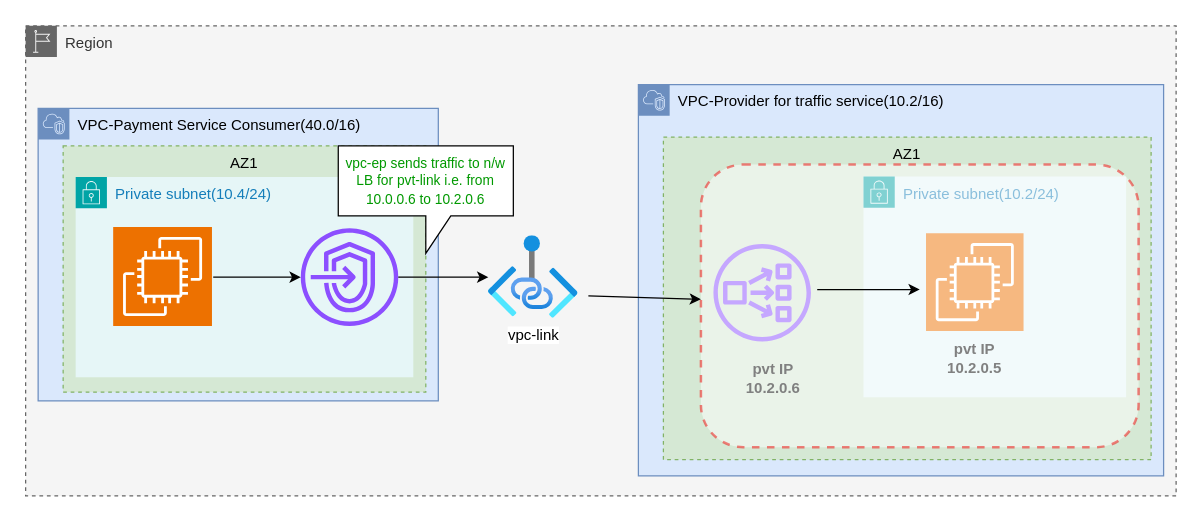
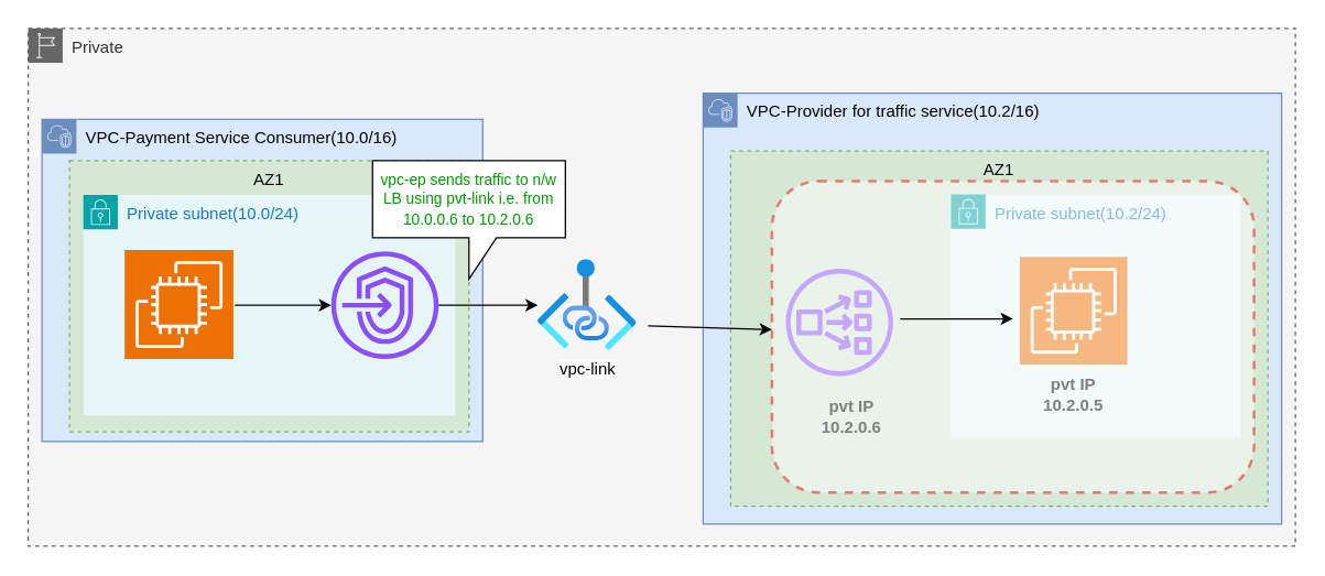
- <mxCell id="2" value="Region" style="points=[[0,0],[0.25,0],[0.5,0],[0.75,0],[1,0],[1,0.25],[1,0.5],[1,0.75],[1,1],[0.75,1],[0.5,1],[0.25,1],[0,1],[0,0.75],[0,0.5],[0,0.25]];outlineConnect=0;html=1;whiteSpace=wrap;fontSize=12;fontStyle=0;container=1;pointerEvents=0;collapsible=0;recursiveResize=0;shape=mxgraph.aws4.group;grIcon=mxgraph.aws4.group_region;strokeColor=#666666;fillColor=#f5f5f5;verticalAlign=top;align=left;spacingLeft=30;fontColor=#333333;dashed=1;" vertex="1" parent="1"><mxGeometry x="20" y="20" width="920" height="376" as="geometry" /></mxCell>
+ <mxCell id="2" value="Private" style="points=[[0,0],[0.25,0],[0.5,0],[0.75,0],[1,0],[1,0.25],[1,0.5],[1,0.75],[1,1],[0.75,1],[0.5,1],[0.25,1],[0,1],[0,0.75],[0,0.5],[0,0.25]];outlineConnect=0;html=1;whiteSpace=wrap;fontSize=12;fontStyle=0;container=1;pointerEvents=0;collapsible=0;recursiveResize=0;shape=mxgraph.aws4.group;grIcon=mxgraph.aws4.group_region;strokeColor=#666666;fillColor=#f5f5f5;verticalAlign=top;align=left;spacingLeft=30;fontColor=#333333;dashed=1;" vertex="1" parent="1"><mxGeometry x="20" y="20" width="920" height="376" as="geometry" /></mxCell>
- <mxCell id="3" value="VPC-Payment Service Consumer(40.0/16)" style="points=[[0,0],[0.25,0],[0.5,0],[0.75,0],[1,0],[1,0.25],[1,0.5],[1,0.75],[1,1],[0.75,1],[0.5,1],[0.25,1],[0,1],[0,0.75],[0,0.5],[0,0.25]];outlineConnect=0;html=1;whiteSpace=wrap;fontSize=12;fontStyle=0;container=1;pointerEvents=0;collapsible=0;recursiveResize=0;shape=mxgraph.aws4.group;grIcon=mxgraph.aws4.group_vpc2;strokeColor=#6c8ebf;fillColor=#dae8fc;verticalAlign=top;align=left;spacingLeft=30;dashed=0;" vertex="1" parent="2"><mxGeometry x="10" y="66" width="320" height="234" as="geometry" /></mxCell>
+ <mxCell id="3" value="VPC-Payment Service Consumer(10.0/16)" style="points=[[0,0],[0.25,0],[0.5,0],[0.75,0],[1,0],[1,0.25],[1,0.5],[1,0.75],[1,1],[0.75,1],[0.5,1],[0.25,1],[0,1],[0,0.75],[0,0.5],[0,0.25]];outlineConnect=0;html=1;whiteSpace=wrap;fontSize=12;fontStyle=0;container=1;pointerEvents=0;collapsible=0;recursiveResize=0;shape=mxgraph.aws4.group;grIcon=mxgraph.aws4.group_vpc2;strokeColor=#6c8ebf;fillColor=#dae8fc;verticalAlign=top;align=left;spacingLeft=30;dashed=0;" vertex="1" parent="2"><mxGeometry x="10" y="66" width="320" height="234" as="geometry" /></mxCell>
- <mxCell id="21" value="&lt;font color=&quot;#009900&quot; style=&quot;font-size: 11px;&quot;&gt;vpc-ep sends traffic to n/w LB for pvt-link i.e. from 10.0.0.6 to 10.2.0.6&lt;/font&gt;" style="shape=callout;whiteSpace=wrap;html=1;perimeter=calloutPerimeter;align=center;" vertex="1" parent="2"><mxGeometry x="250" y="96" width="140" height="86" as="geometry" /></mxCell>
+ <mxCell id="21" value="&lt;font color=&quot;#009900&quot; style=&quot;font-size: 11px;&quot;&gt;vpc-ep sends traffic to n/w LB using pvt-link i.e. from 10.0.0.6 to 10.2.0.6&lt;/font&gt;" style="shape=callout;whiteSpace=wrap;html=1;perimeter=calloutPerimeter;align=center;" vertex="1" parent="2"><mxGeometry x="250" y="96" width="140" height="86" as="geometry" /></mxCell>
- <mxCell id="5" value="Private subnet(10.4/24)" style="points=[[0,0],[0.25,0],[0.5,0],[0.75,0],[1,0],[1,0.25],[1,0.5],[1,0.75],[1,1],[0.75,1],[0.5,1],[0.25,1],[0,1],[0,0.75],[0,0.5],[0,0.25]];outlineConnect=0;gradientColor=none;html=1;whiteSpace=wrap;fontSize=12;fontStyle=0;container=1;pointerEvents=0;collapsible=0;recursiveResize=0;shape=mxgraph.aws4.group;grIcon=mxgraph.aws4.group_security_group;grStroke=0;strokeColor=#00A4A6;fillColor=#E6F6F7;verticalAlign=top;align=left;spacingLeft=30;fontColor=#147EBA;dashed=0;movable=1;resizable=1;rotatable=1;deletable=1;editable=1;locked=0;connectable=1;" vertex="1" parent="2"><mxGeometry x="40" y="121" width="270" height="160" as="geometry" /></mxCell>
+ <mxCell id="5" value="Private subnet(10.0/24)" style="points=[[0,0],[0.25,0],[0.5,0],[0.75,0],[1,0],[1,0.25],[1,0.5],[1,0.75],[1,1],[0.75,1],[0.5,1],[0.25,1],[0,1],[0,0.75],[0,0.5],[0,0.25]];outlineConnect=0;gradientColor=none;html=1;whiteSpace=wrap;fontSize=12;fontStyle=0;container=1;pointerEvents=0;collapsible=0;recursiveResize=0;shape=mxgraph.aws4.group;grIcon=mxgraph.aws4.group_security_group;grStroke=0;strokeColor=#00A4A6;fillColor=#E6F6F7;verticalAlign=top;align=left;spacingLeft=30;fontColor=#147EBA;dashed=0;movable=1;resizable=1;rotatable=1;deletable=1;editable=1;locked=0;connectable=1;" vertex="1" parent="2"><mxGeometry x="40" y="121" width="270" height="160" as="geometry" /></mxCell>
